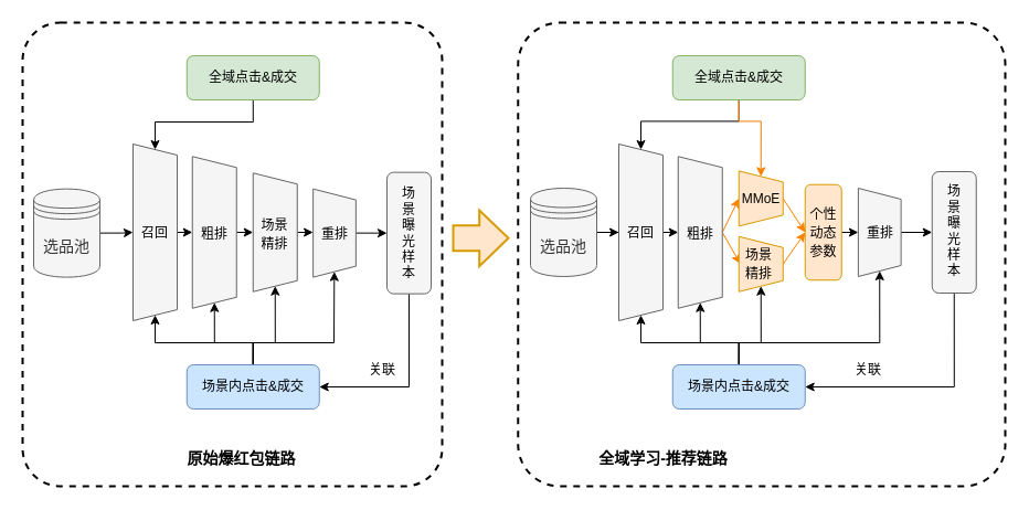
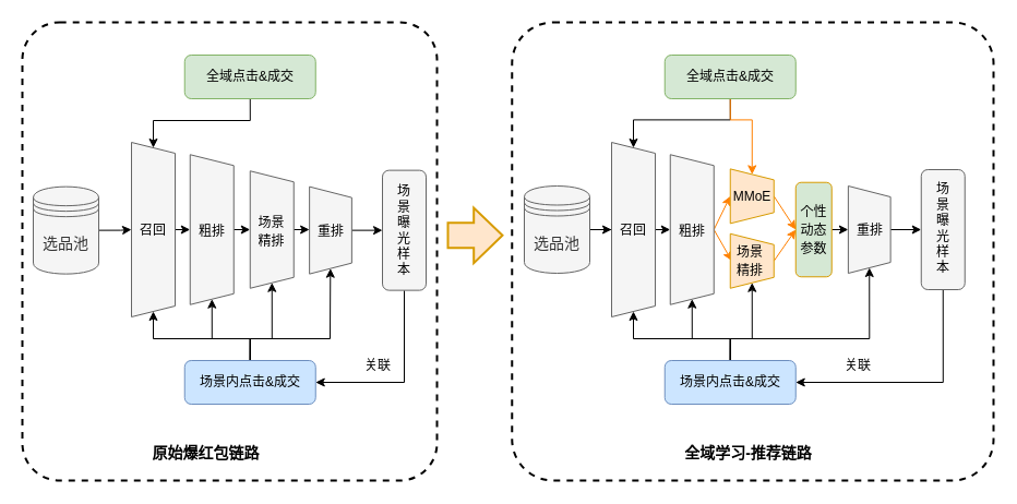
- <mxCell id="62" value="&lt;font style=&quot;font-size: 12px;&quot;&gt;个性动态参数&lt;/font&gt;" style="rounded=1;whiteSpace=wrap;html=1;fontSize=14;fillColor=#ffe6cc;strokeColor=#d79b00;" vertex="1" parent="1"><mxGeometry x="728.75" y="166.73" width="33" height="86.55" as="geometry" /></mxCell>
+ <mxCell id="62" value="&lt;font style=&quot;font-size: 12px;&quot;&gt;个性动态参数&lt;/font&gt;" style="rounded=1;whiteSpace=wrap;html=1;fontSize=14;fillColor=#d5e8d4;strokeColor=#d79b00;" vertex="1" parent="1"><mxGeometry x="728.75" y="166.73" width="33" height="86.55" as="geometry" /></mxCell>
- <mxCell id="59" value="&lt;b&gt;&lt;font style=&quot;font-size: 14px;&quot;&gt;原始爆红包链路&lt;/font&gt;&lt;/b&gt;" style="text;html=1;strokeColor=none;fillColor=none;align=center;verticalAlign=middle;whiteSpace=wrap;rounded=0;fontSize=12;" vertex="1" parent="1"><mxGeometry x="121.26" y="400" width="194.99" height="30" as="geometry" /></mxCell>
+ <mxCell id="59" value="&lt;b&gt;&lt;font style=&quot;font-size: 14px;&quot;&gt;原始爆红包链路&lt;/font&gt;&lt;/b&gt;" style="text;html=1;strokeColor=none;fillColor=none;align=center;verticalAlign=middle;whiteSpace=wrap;rounded=0;fontSize=12;" vertex="1" parent="1"><mxGeometry x="91.26" y="400" width="194.99" height="30" as="geometry" /></mxCell>
- <mxCell id="60" value="&lt;b&gt;&lt;font style=&quot;font-size: 14px;&quot;&gt;全域学习-推荐链路&lt;/font&gt;&lt;/b&gt;" style="text;html=1;strokeColor=none;fillColor=none;align=center;verticalAlign=middle;whiteSpace=wrap;rounded=0;fontSize=12;" vertex="1" parent="1"><mxGeometry x="502.51" y="400" width="194.99" height="30" as="geometry" /></mxCell>
+ <mxCell id="60" value="&lt;b&gt;&lt;font style=&quot;font-size: 14px;&quot;&gt;全域学习-推荐链路&lt;/font&gt;&lt;/b&gt;" style="text;html=1;strokeColor=none;fillColor=none;align=center;verticalAlign=middle;whiteSpace=wrap;rounded=0;fontSize=12;" vertex="1" parent="1"><mxGeometry x="587.51" y="400" width="194.99" height="30" as="geometry" /></mxCell>
